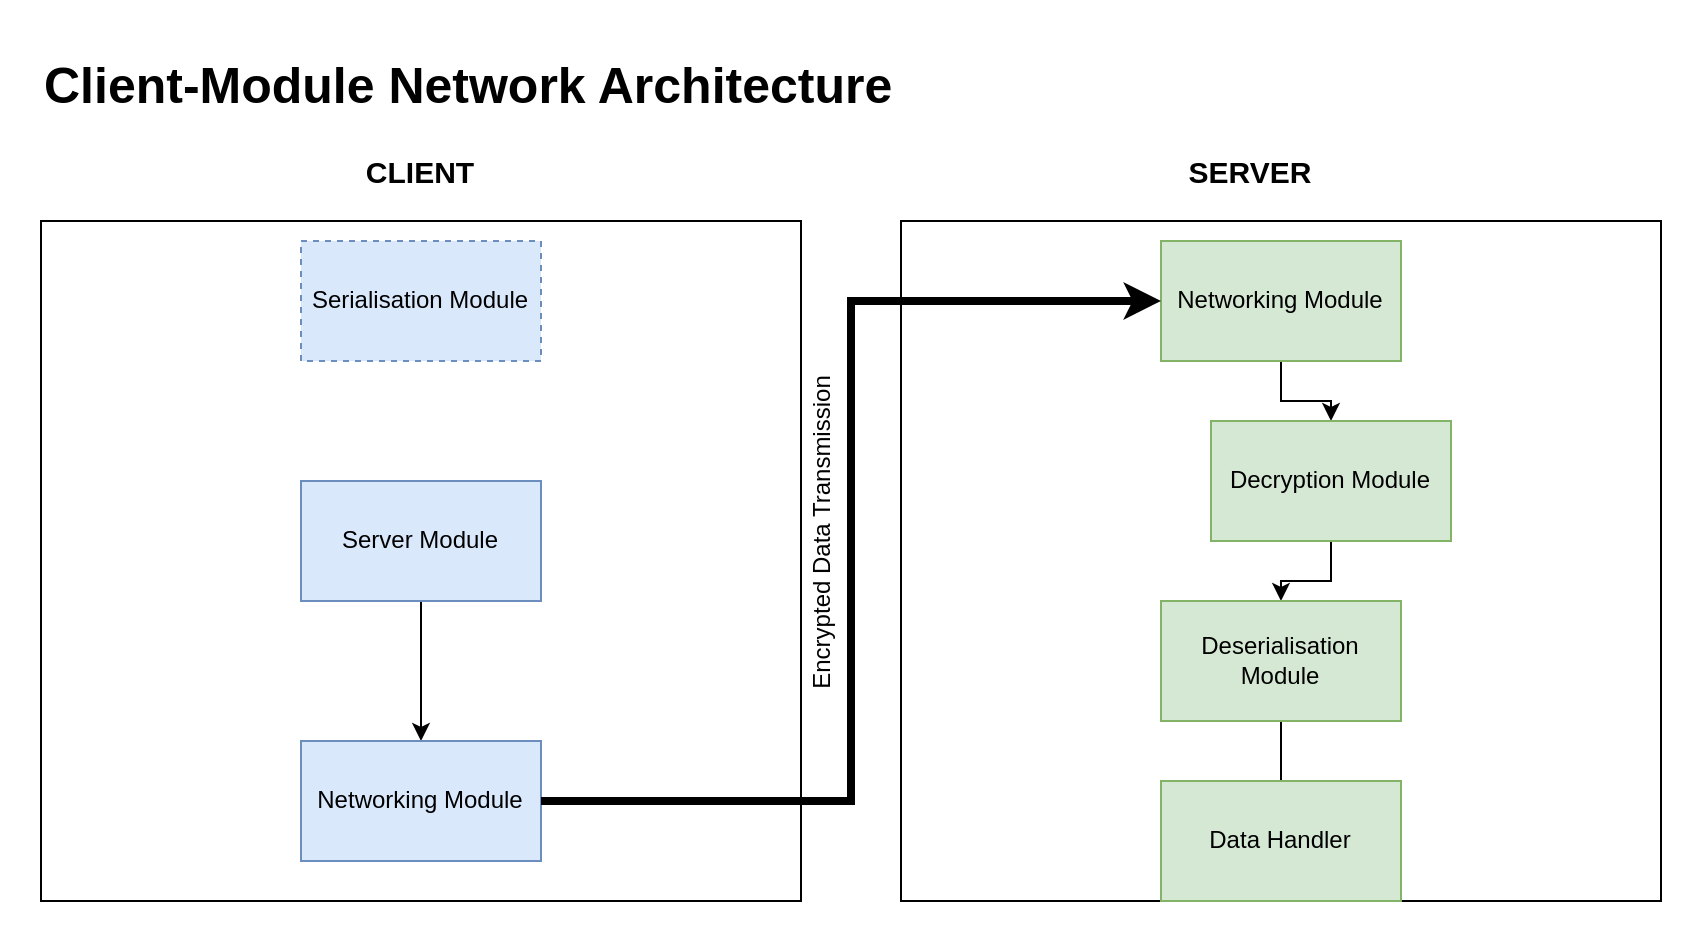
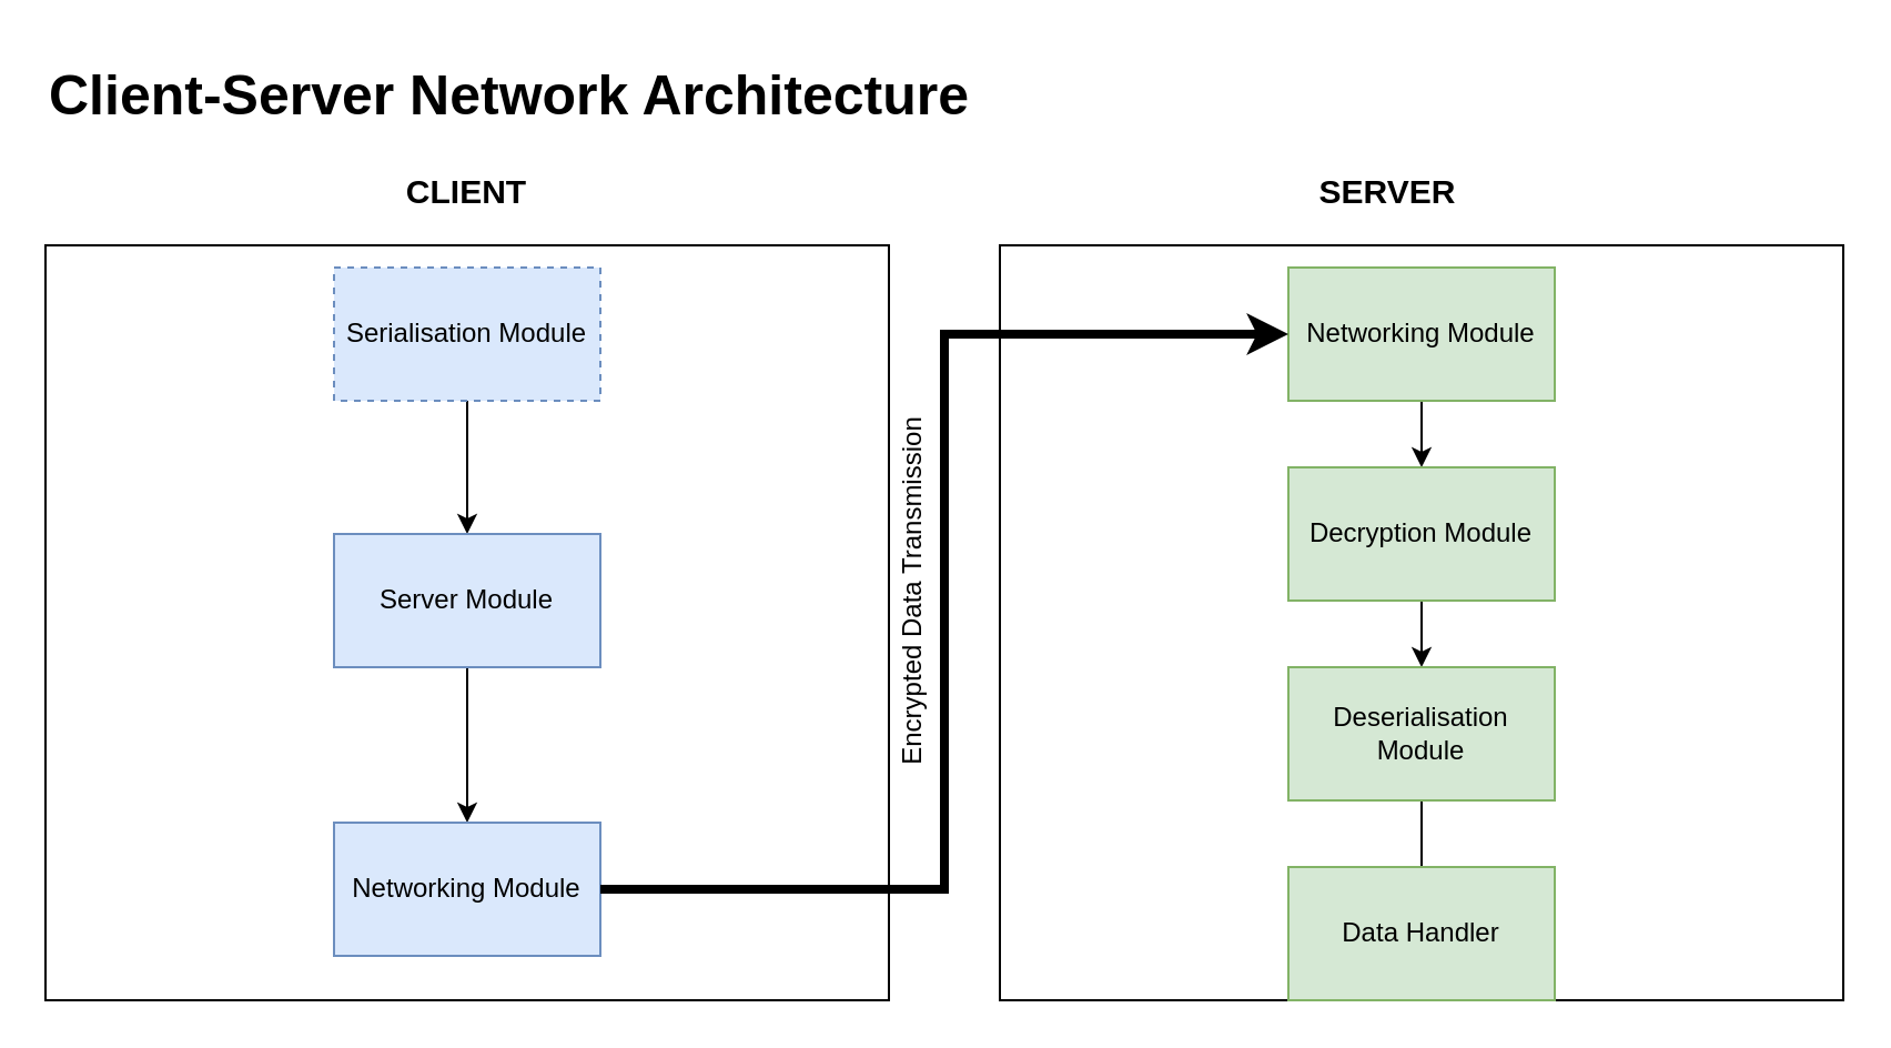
- <mxCell id="20" value="Client-Module Network Architecture" style="text;align=left;verticalAlign=middle;resizable=0;points=[];autosize=1;strokeColor=none;fillColor=none;fontSize=25;fontStyle=1" vertex="1" parent="1"><mxGeometry x="20" y="20" width="410" height="40" as="geometry" /></mxCell>
+ <mxCell id="20" value="Client-Server Network Architecture" style="text;align=left;verticalAlign=middle;resizable=0;points=[];autosize=1;strokeColor=none;fillColor=none;fontSize=25;fontStyle=1" vertex="1" parent="1"><mxGeometry x="20" y="20" width="410" height="40" as="geometry" /></mxCell>
+ <mxCell id="4" style="edgeStyle=orthogonalEdgeStyle;rounded=0;orthogonalLoop=1;jettySize=auto;html=1;" edge="1" parent="1" source="5" target="7"><mxGeometry relative="1" as="geometry" /></mxCell>
- <mxCell id="14" value="Decryption Module" style="rounded=0;whiteSpace=wrap;fillColor=#d5e8d4;strokeColor=#82b366;" vertex="1" parent="1"><mxGeometry x="605" y="210" width="120" height="60" as="geometry" /></mxCell>
+ <mxCell id="14" value="Decryption Module" style="rounded=0;whiteSpace=wrap;fillColor=#d5e8d4;strokeColor=#82b366;" vertex="1" parent="1"><mxGeometry x="580" y="210" width="120" height="60" as="geometry" /></mxCell>
